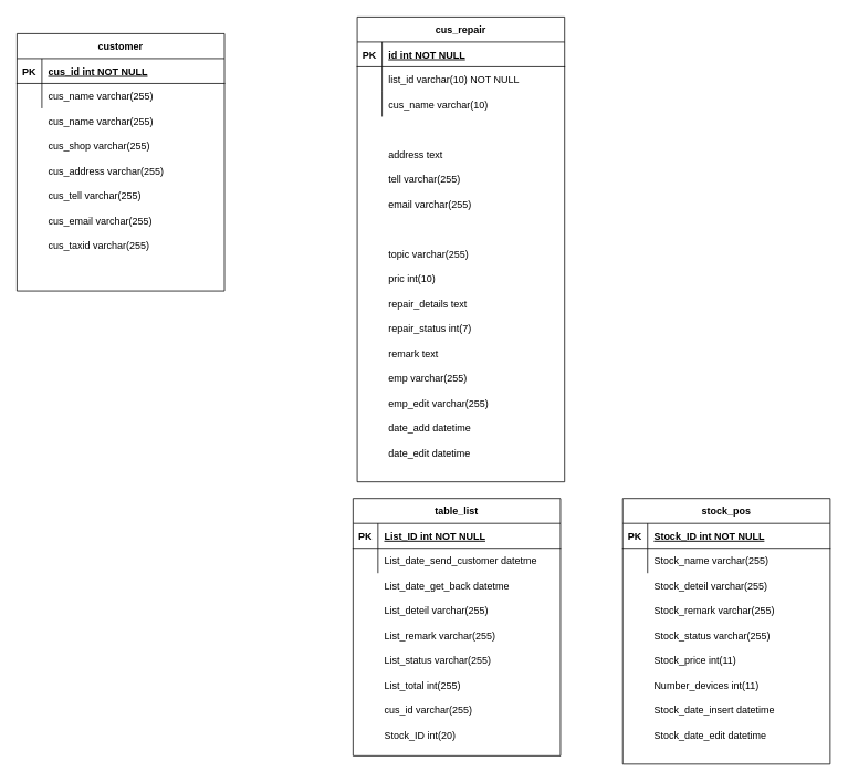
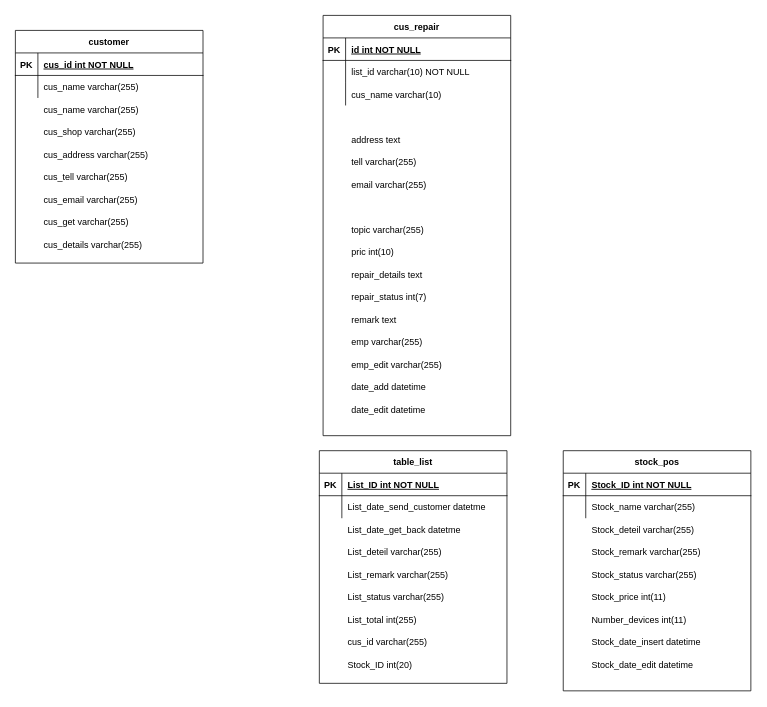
- <mxCell id="25" value="cus_taxid varchar(255) " style="shape=partialRectangle;overflow=hidden;connectable=0;fillColor=none;top=0;left=0;bottom=0;right=0;align=left;spacingLeft=6;" vertex="1" parent="1"><mxGeometry x="50" y="280" width="220" height="30" as="geometry" /></mxCell>
+ <mxCell id="25" value="cus_get varchar(255) " style="shape=partialRectangle;overflow=hidden;connectable=0;fillColor=none;top=0;left=0;bottom=0;right=0;align=left;spacingLeft=6;" vertex="1" parent="1"><mxGeometry x="50" y="280" width="220" height="30" as="geometry" /></mxCell>
+ <mxCell id="24" value="cus_details varchar(255) " style="shape=partialRectangle;overflow=hidden;connectable=0;fillColor=none;top=0;left=0;bottom=0;right=0;align=left;spacingLeft=6;" vertex="1" parent="1"><mxGeometry x="50" y="310" width="220" height="30" as="geometry" /></mxCell>
